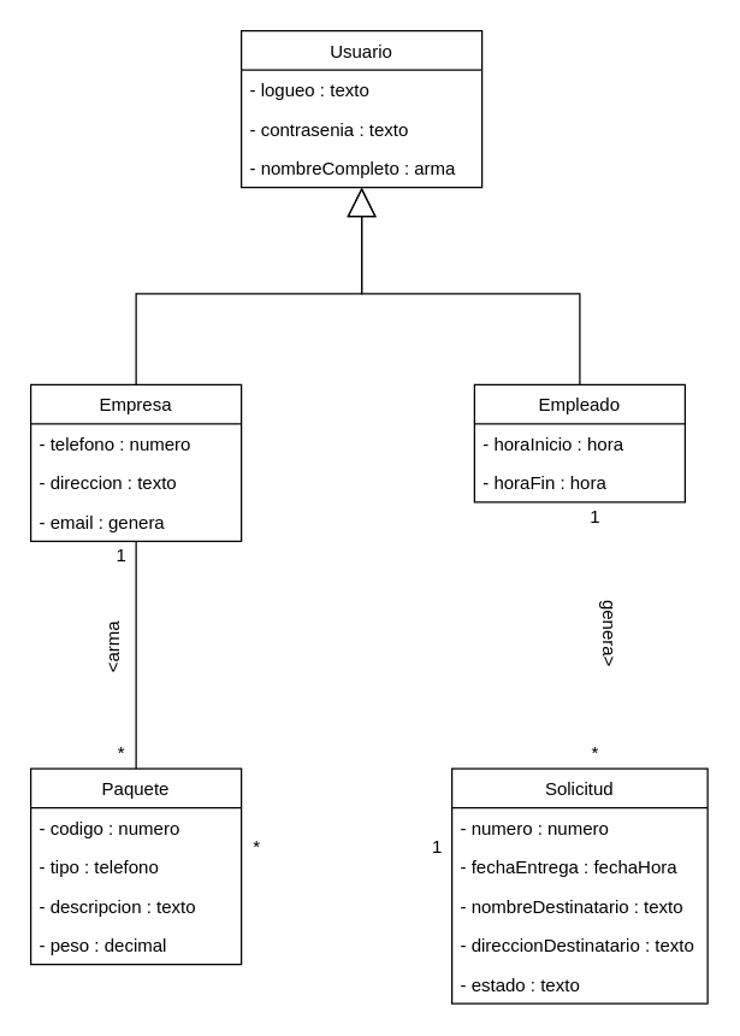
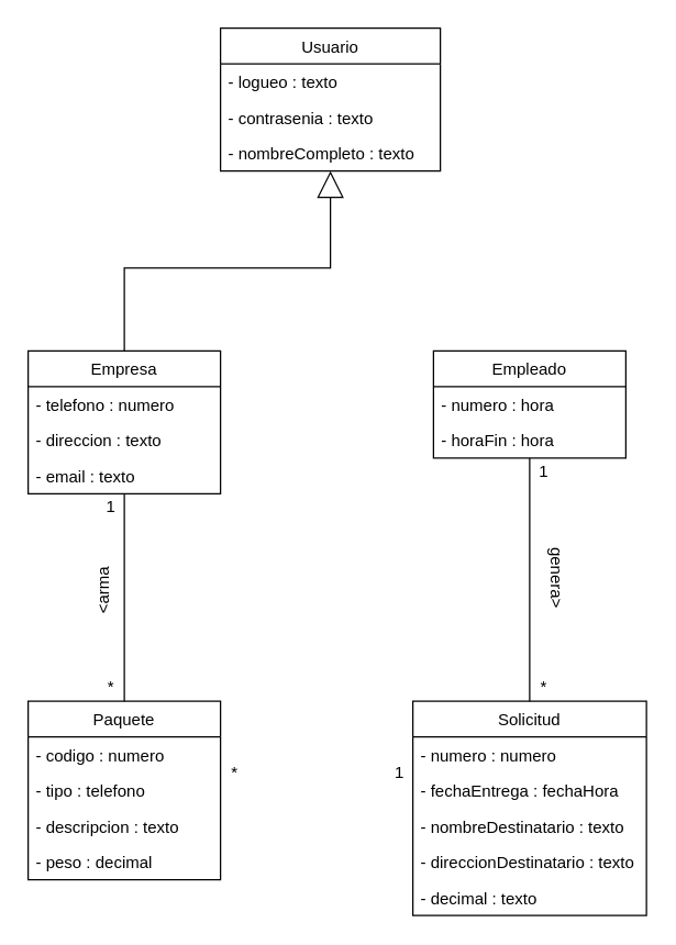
- <mxCell id="5" value="- nombreCompleto : arma" style="text;strokeColor=none;fillColor=none;align=left;verticalAlign=top;spacingLeft=4;spacingRight=4;overflow=hidden;rotatable=0;points=[[0,0.5],[1,0.5]];portConstraint=eastwest;" parent="2" vertex="1"><mxGeometry y="78" width="160" height="26" as="geometry" /></mxCell>
+ <mxCell id="5" value="- nombreCompleto : texto" style="text;strokeColor=none;fillColor=none;align=left;verticalAlign=top;spacingLeft=4;spacingRight=4;overflow=hidden;rotatable=0;points=[[0,0.5],[1,0.5]];portConstraint=eastwest;" parent="2" vertex="1"><mxGeometry y="78" width="160" height="26" as="geometry" /></mxCell>
- <mxCell id="6" style="edgeStyle=orthogonalEdgeStyle;rounded=0;orthogonalLoop=1;jettySize=auto;html=1;endArrow=block;endFill=0;endSize=17;" parent="1" source="8" target="2" edge="1"><mxGeometry relative="1" as="geometry" /></mxCell>
- <mxCell id="9" value="- horaInicio : hora" style="text;strokeColor=none;fillColor=none;align=left;verticalAlign=top;spacingLeft=4;spacingRight=4;overflow=hidden;rotatable=0;points=[[0,0.5],[1,0.5]];portConstraint=eastwest;" parent="8" vertex="1"><mxGeometry y="26" width="140" height="26" as="geometry" /></mxCell>
+ <mxCell id="9" value="- numero : hora" style="text;strokeColor=none;fillColor=none;align=left;verticalAlign=top;spacingLeft=4;spacingRight=4;overflow=hidden;rotatable=0;points=[[0,0.5],[1,0.5]];portConstraint=eastwest;" parent="8" vertex="1"><mxGeometry y="26" width="140" height="26" as="geometry" /></mxCell>
- <mxCell id="15" value="- email : genera" style="text;strokeColor=none;fillColor=none;align=left;verticalAlign=top;spacingLeft=4;spacingRight=4;overflow=hidden;rotatable=0;points=[[0,0.5],[1,0.5]];portConstraint=eastwest;" parent="12" vertex="1"><mxGeometry y="78" width="140" height="26" as="geometry" /></mxCell>
+ <mxCell id="15" value="- email : texto" style="text;strokeColor=none;fillColor=none;align=left;verticalAlign=top;spacingLeft=4;spacingRight=4;overflow=hidden;rotatable=0;points=[[0,0.5],[1,0.5]];portConstraint=eastwest;" parent="12" vertex="1"><mxGeometry y="78" width="140" height="26" as="geometry" /></mxCell>
+ <mxCell id="7" style="edgeStyle=none;rounded=0;orthogonalLoop=1;jettySize=auto;html=1;endArrow=none;endFill=0;endSize=17;" parent="1" source="8" target="16" edge="1"><mxGeometry relative="1" as="geometry" /></mxCell>
- <mxCell id="21" value="- estado : texto" style="text;strokeColor=none;fillColor=none;align=left;verticalAlign=top;spacingLeft=4;spacingRight=4;overflow=hidden;rotatable=0;points=[[0,0.5],[1,0.5]];portConstraint=eastwest;" parent="16" vertex="1"><mxGeometry y="130" width="170" height="26" as="geometry" /></mxCell>
+ <mxCell id="21" value="- decimal : texto" style="text;strokeColor=none;fillColor=none;align=left;verticalAlign=top;spacingLeft=4;spacingRight=4;overflow=hidden;rotatable=0;points=[[0,0.5],[1,0.5]];portConstraint=eastwest;" parent="16" vertex="1"><mxGeometry y="130" width="170" height="26" as="geometry" /></mxCell>
